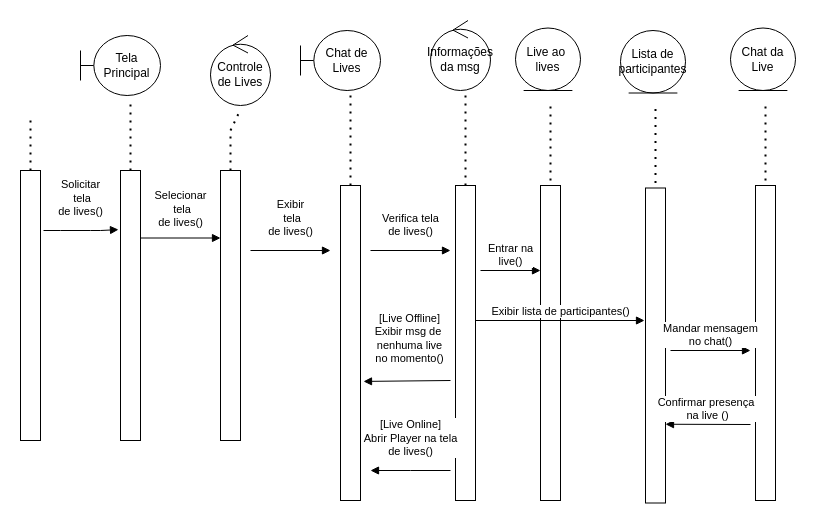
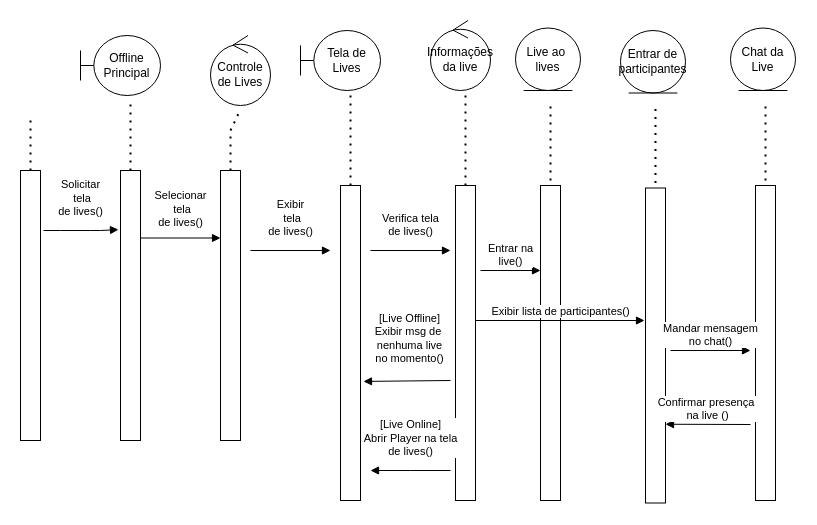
- <mxCell id="15" value="Informações da msg" style="ellipse;shape=umlControl;whiteSpace=wrap;html=1;" vertex="1" parent="1"><mxGeometry x="430" y="20" width="60" height="70" as="geometry" /></mxCell>
+ <mxCell id="15" value="Informações da live" style="ellipse;shape=umlControl;whiteSpace=wrap;html=1;" vertex="1" parent="1"><mxGeometry x="430" y="20" width="60" height="70" as="geometry" /></mxCell>
- <mxCell id="11" value="Chat de Lives" style="shape=umlBoundary;whiteSpace=wrap;html=1;" vertex="1" parent="1"><mxGeometry x="300" y="30" width="80" height="60" as="geometry" /></mxCell>
+ <mxCell id="11" value="Tela de Lives" style="shape=umlBoundary;whiteSpace=wrap;html=1;" vertex="1" parent="1"><mxGeometry x="300" y="30" width="80" height="60" as="geometry" /></mxCell>
- <mxCell id="25" value="&lt;div&gt;Lista de participantes&lt;/div&gt;" style="ellipse;shape=umlEntity;whiteSpace=wrap;html=1;" vertex="1" parent="1"><mxGeometry x="620" y="30" width="65" height="62.5" as="geometry" /></mxCell>
+ <mxCell id="25" value="&lt;div&gt;Entrar de participantes&lt;/div&gt;" style="ellipse;shape=umlEntity;whiteSpace=wrap;html=1;" vertex="1" parent="1"><mxGeometry x="620" y="30" width="65" height="62.5" as="geometry" /></mxCell>
- <mxCell id="6" value="Tela Principal" style="shape=umlBoundary;whiteSpace=wrap;html=1;" vertex="1" parent="1"><mxGeometry x="80" y="35" width="80" height="60" as="geometry" /></mxCell>
+ <mxCell id="6" value="Offline Principal" style="shape=umlBoundary;whiteSpace=wrap;html=1;" vertex="1" parent="1"><mxGeometry x="80" y="35" width="80" height="60" as="geometry" /></mxCell>
